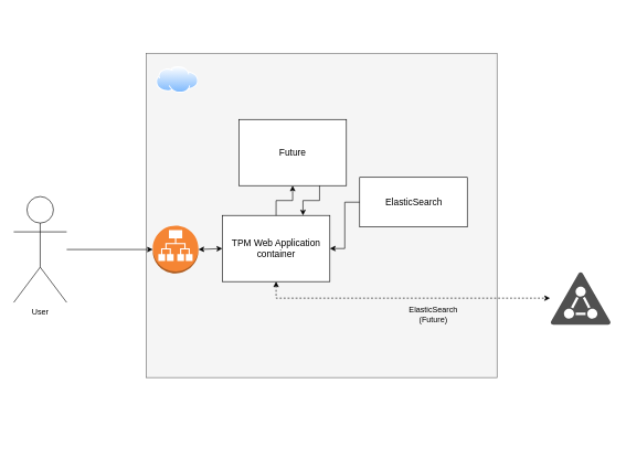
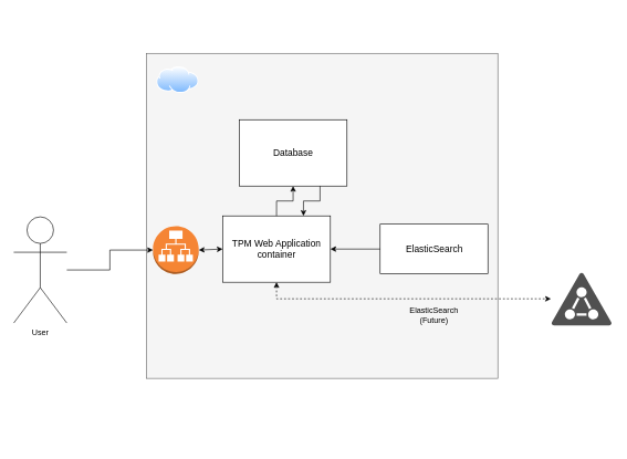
- <mxCell id="5" value="Future" style="text;html=1;align=center;verticalAlign=middle;whiteSpace=wrap;rounded=0;fontSize=14;strokeColor=default;fillColor=default;" parent="2" vertex="1"><mxGeometry x="200" y="160" width="162.5" height="100" as="geometry" /></mxCell>
+ <mxCell id="5" value="Database" style="text;html=1;align=center;verticalAlign=middle;whiteSpace=wrap;rounded=0;fontSize=14;strokeColor=default;fillColor=default;" parent="2" vertex="1"><mxGeometry x="200" y="160" width="162.5" height="100" as="geometry" /></mxCell>
- <mxCell id="7" value="ElasticSearch" style="text;html=1;align=center;verticalAlign=middle;whiteSpace=wrap;rounded=0;fontSize=14;strokeColor=default;fillColor=default;" parent="2" vertex="1"><mxGeometry x="382.5" y="247.5" width="162.5" height="75" as="geometry" /></mxCell>
+ <mxCell id="7" value="ElasticSearch" style="text;html=1;align=center;verticalAlign=middle;whiteSpace=wrap;rounded=0;fontSize=14;strokeColor=default;fillColor=default;" parent="2" vertex="1"><mxGeometry x="412.5" y="317.5" width="162.5" height="75" as="geometry" /></mxCell>
- <mxCell id="15" value="&lt;div&gt;User&lt;/div&gt;" style="shape=umlActor;verticalLabelPosition=bottom;verticalAlign=top;html=1;outlineConnect=0;" parent="1" vertex="1"><mxGeometry x="20" y="296.5" width="80" height="160" as="geometry" /></mxCell>
+ <mxCell id="15" value="&lt;div&gt;User&lt;/div&gt;" style="shape=umlActor;verticalLabelPosition=bottom;verticalAlign=top;html=1;outlineConnect=0;" parent="1" vertex="1"><mxGeometry x="20" y="326.5" width="80" height="160" as="geometry" /></mxCell>
